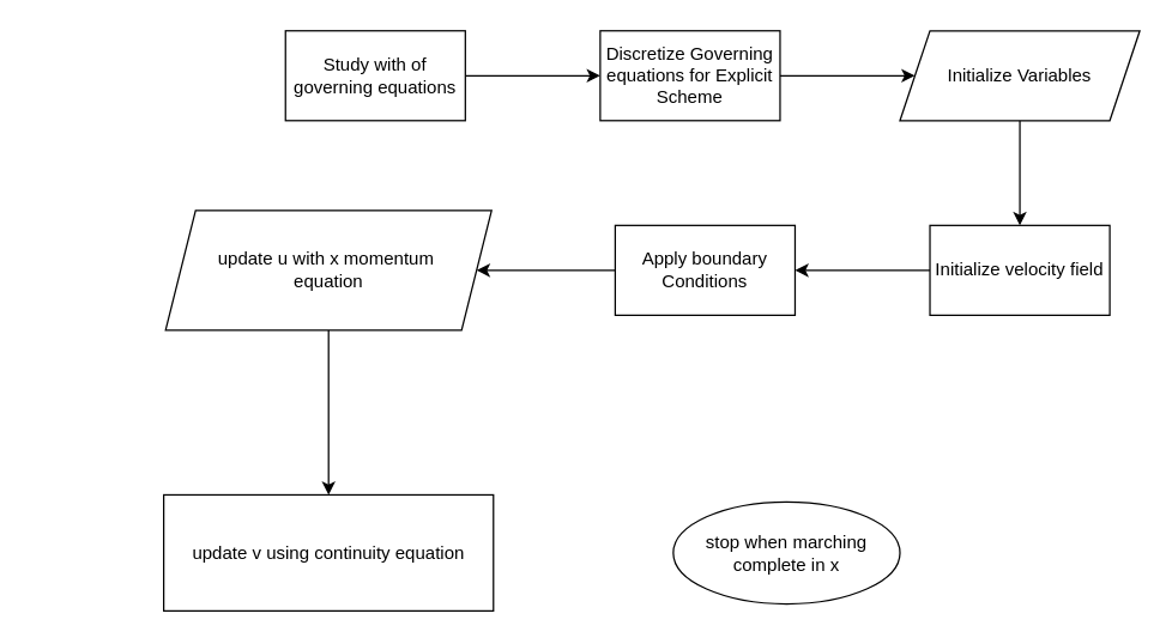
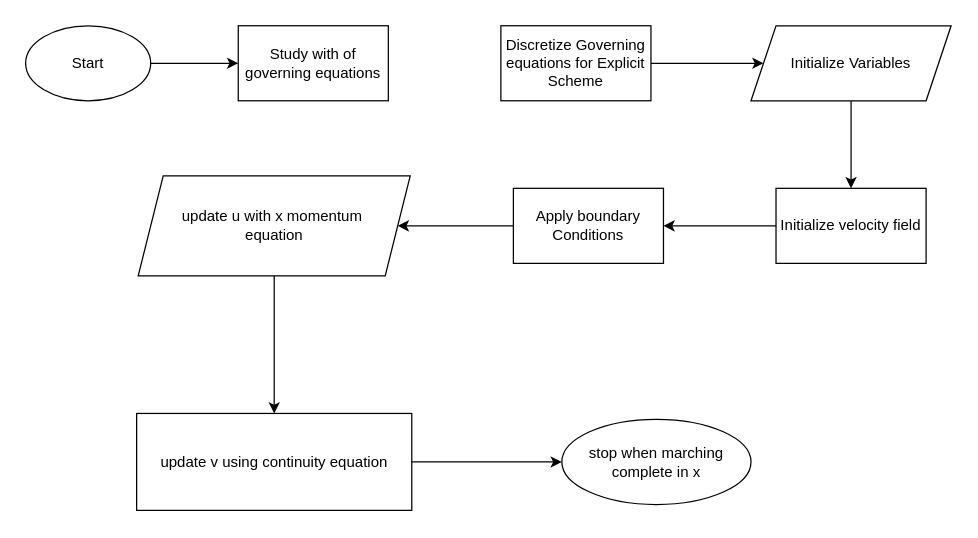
+ <mxCell id="3" value="Start" style="ellipse;whiteSpace=wrap;html=1;" parent="1" vertex="1"><mxGeometry x="20" y="20" width="100" height="60" as="geometry" /></mxCell>
+ <mxCell id="2" value="" style="edgeStyle=orthogonalEdgeStyle;rounded=0;orthogonalLoop=1;jettySize=auto;html=1;" parent="1" source="3" target="15" edge="1"><mxGeometry relative="1" as="geometry" /></mxCell>
- <mxCell id="14" value="" style="edgeStyle=orthogonalEdgeStyle;rounded=0;orthogonalLoop=1;jettySize=auto;html=1;" parent="1" source="15" target="17" edge="1"><mxGeometry relative="1" as="geometry" /></mxCell>
+ <mxCell id="12" value="" style="edgeStyle=orthogonalEdgeStyle;rounded=0;orthogonalLoop=1;jettySize=auto;html=1;" parent="1" source="13" target="18" edge="1"><mxGeometry relative="1" as="geometry" /></mxCell>
